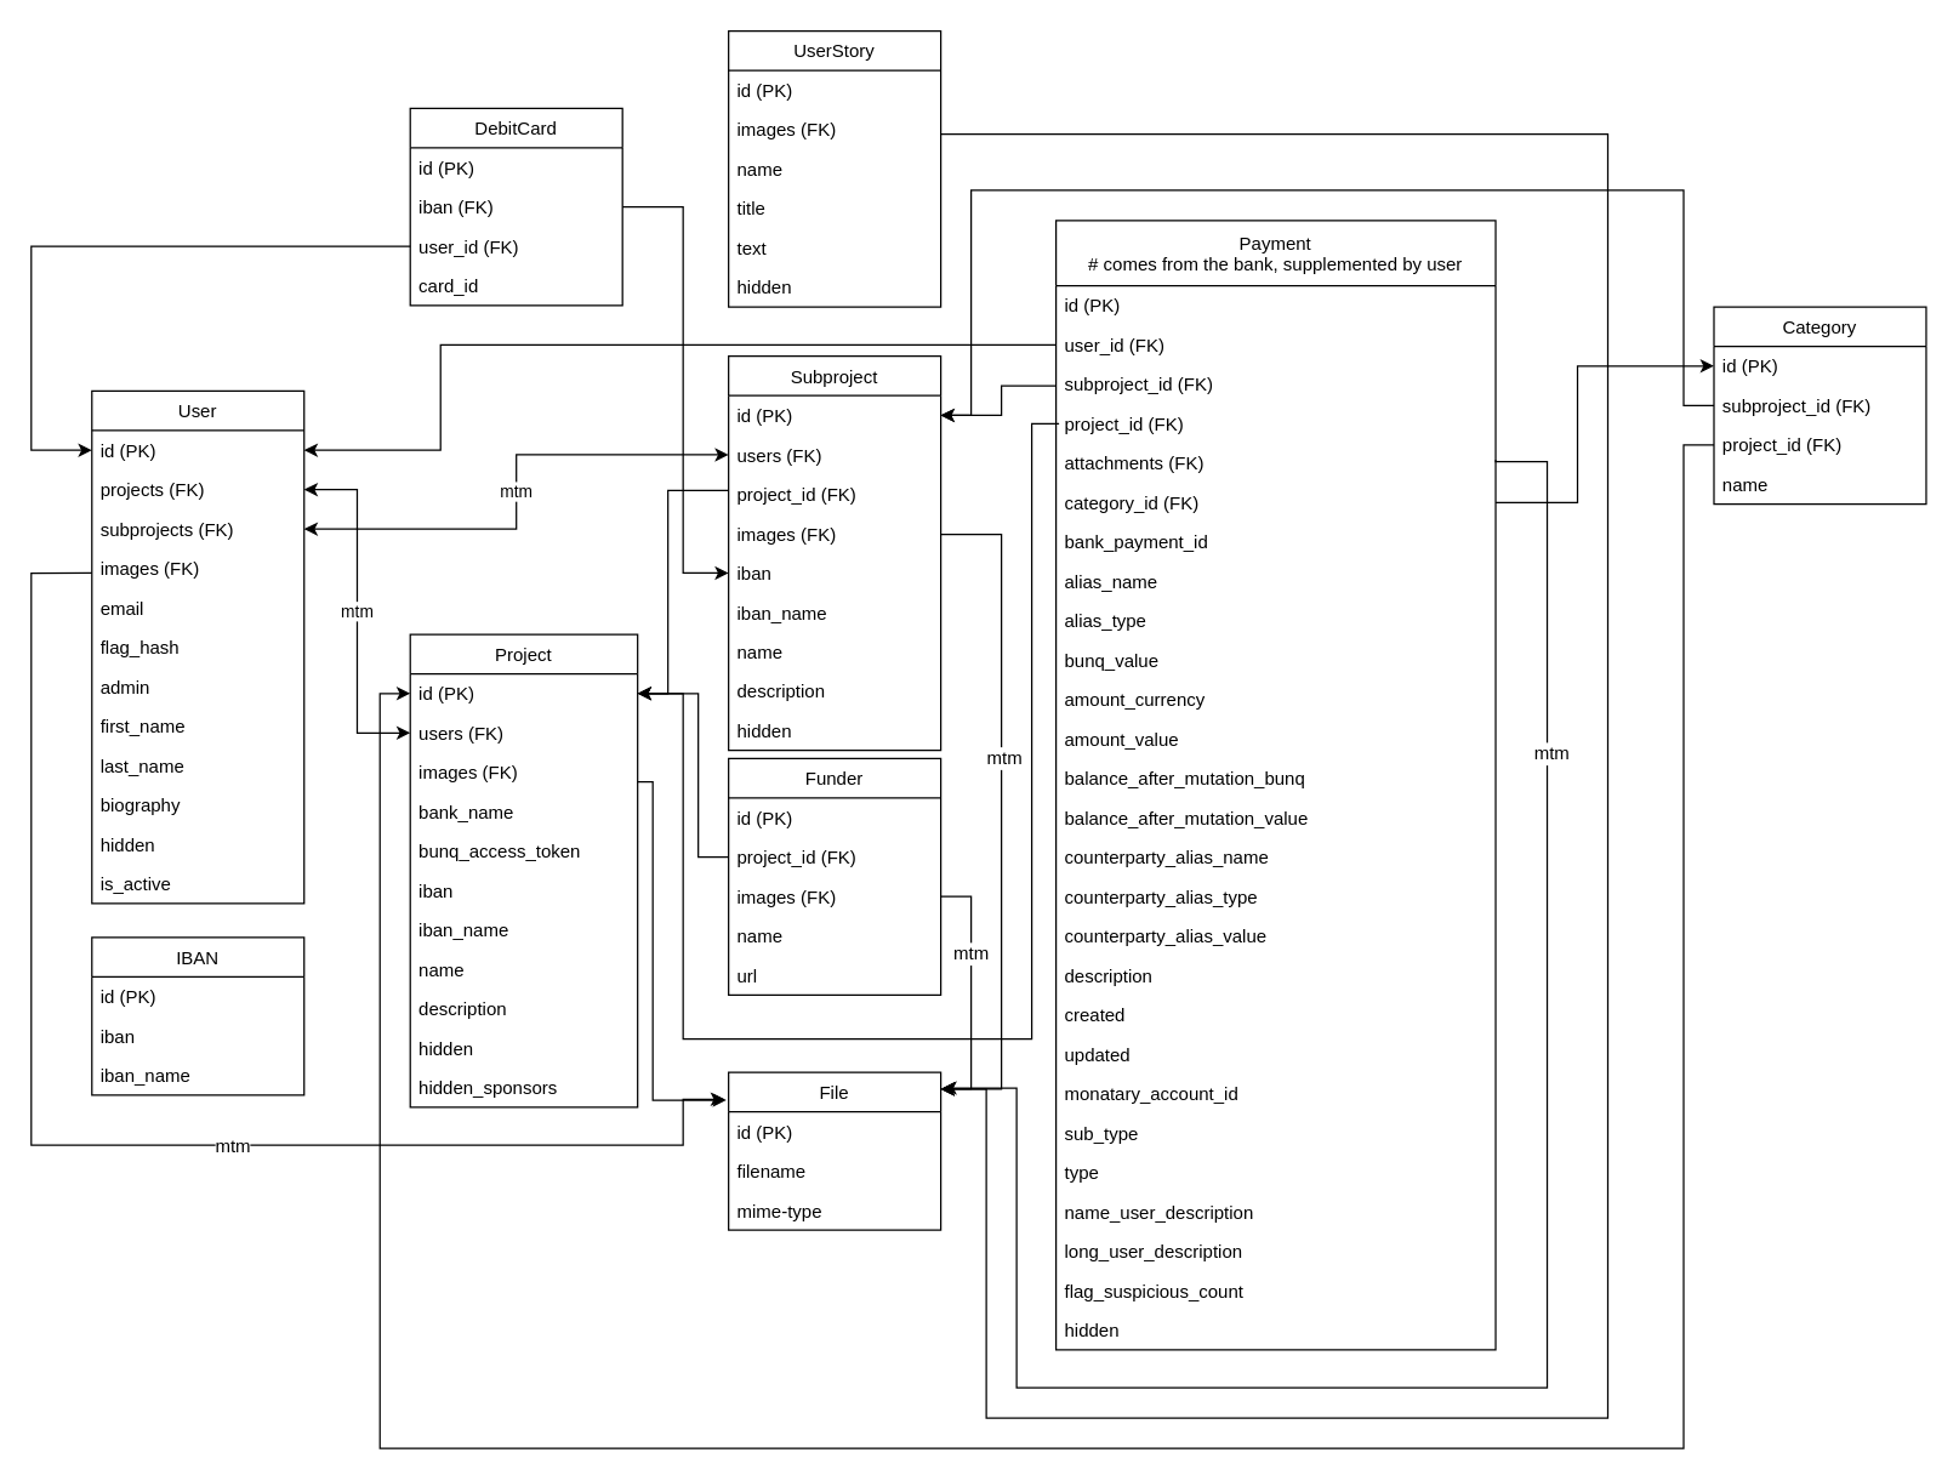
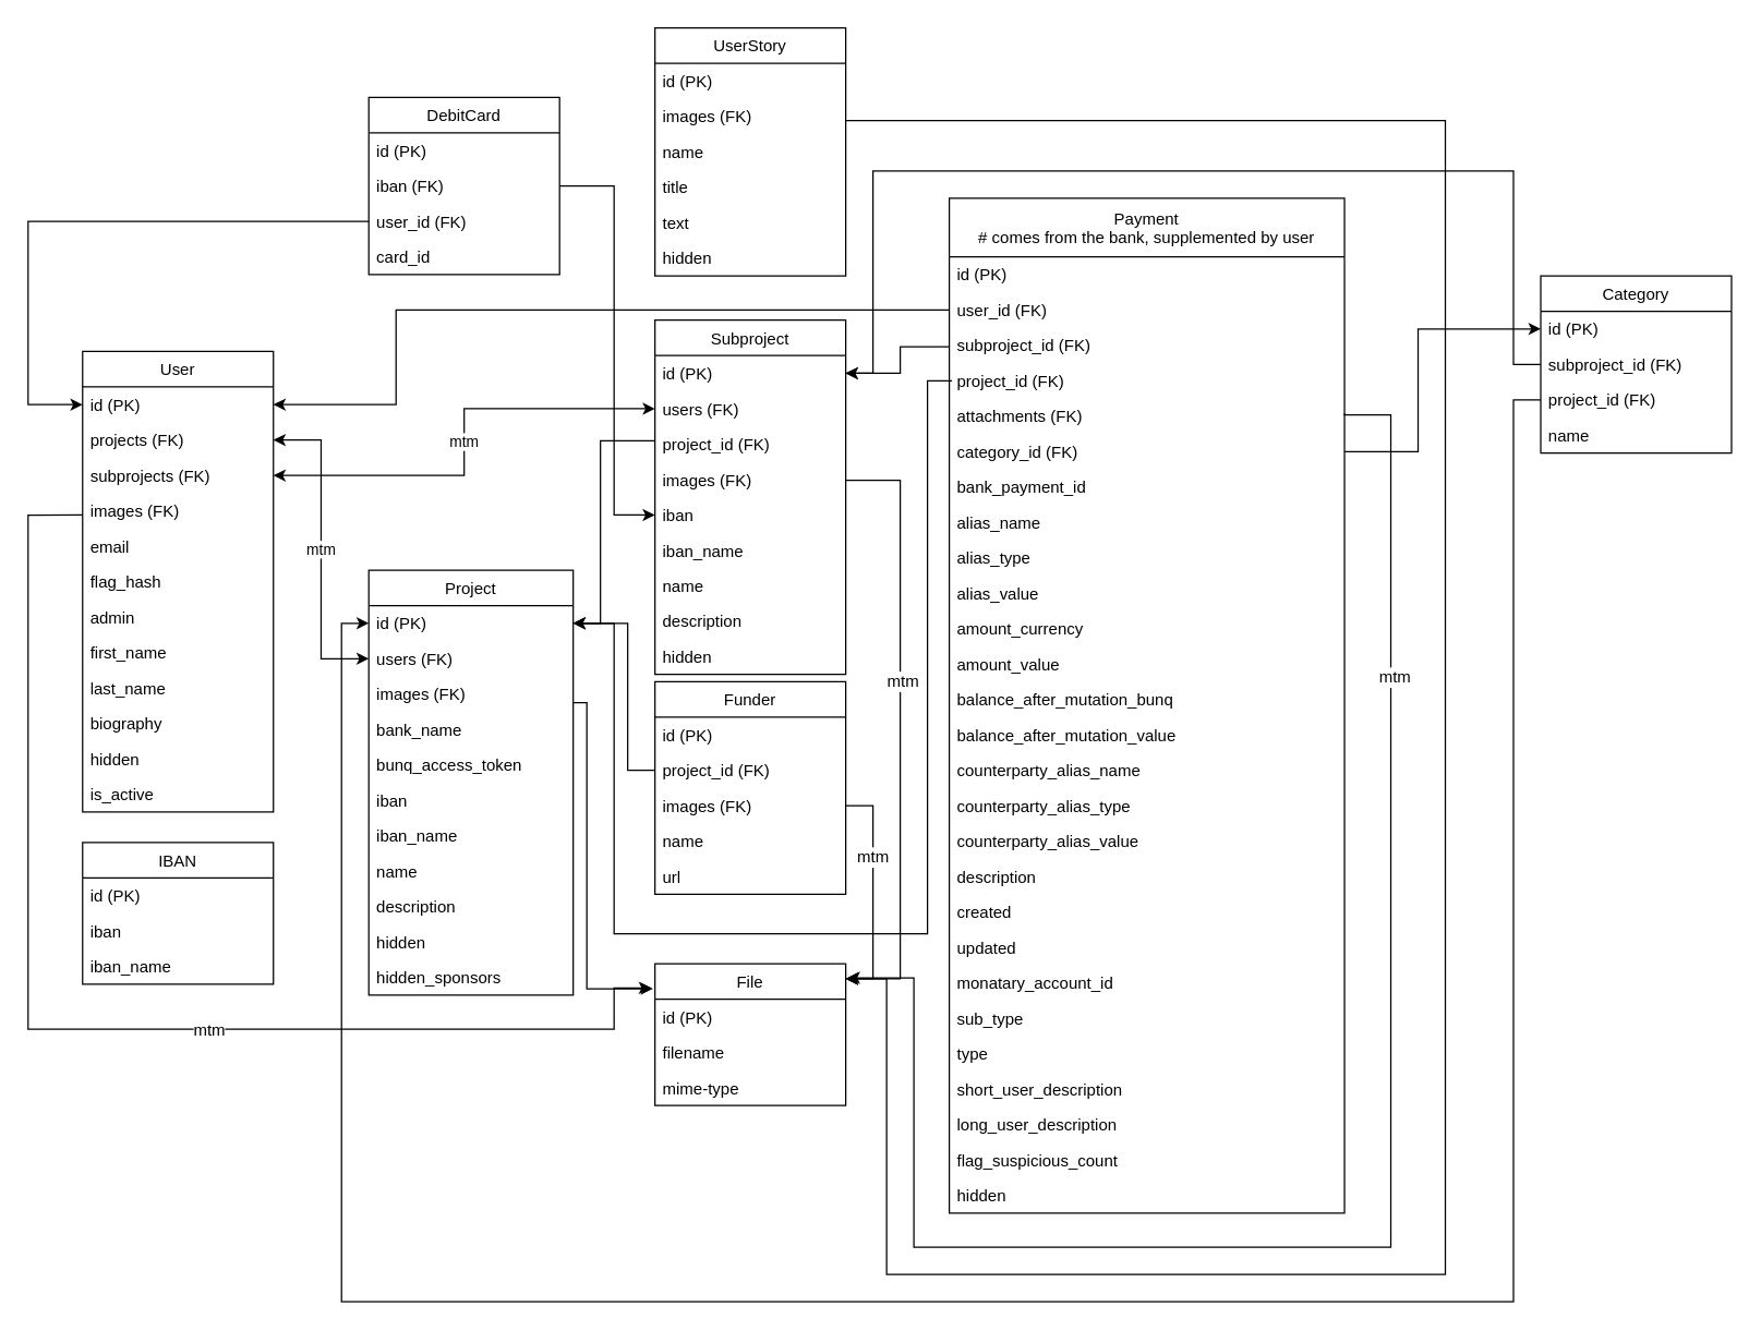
- <mxCell id="12" value="bunq_value" style="text;strokeColor=none;fillColor=none;align=left;verticalAlign=top;spacingLeft=4;spacingRight=4;overflow=hidden;rotatable=0;points=[[0,0.5],[1,0.5]];portConstraint=eastwest;" parent="2" vertex="1"><mxGeometry y="277" width="290" height="26" as="geometry" /></mxCell>
+ <mxCell id="12" value="alias_value" style="text;strokeColor=none;fillColor=none;align=left;verticalAlign=top;spacingLeft=4;spacingRight=4;overflow=hidden;rotatable=0;points=[[0,0.5],[1,0.5]];portConstraint=eastwest;" parent="2" vertex="1"><mxGeometry y="277" width="290" height="26" as="geometry" /></mxCell>
- <mxCell id="26" value="name_user_description" style="text;strokeColor=none;fillColor=none;align=left;verticalAlign=top;spacingLeft=4;spacingRight=4;overflow=hidden;rotatable=0;points=[[0,0.5],[1,0.5]];portConstraint=eastwest;" parent="2" vertex="1"><mxGeometry y="641" width="290" height="26" as="geometry" /></mxCell>
+ <mxCell id="26" value="short_user_description" style="text;strokeColor=none;fillColor=none;align=left;verticalAlign=top;spacingLeft=4;spacingRight=4;overflow=hidden;rotatable=0;points=[[0,0.5],[1,0.5]];portConstraint=eastwest;" parent="2" vertex="1"><mxGeometry y="641" width="290" height="26" as="geometry" /></mxCell>
